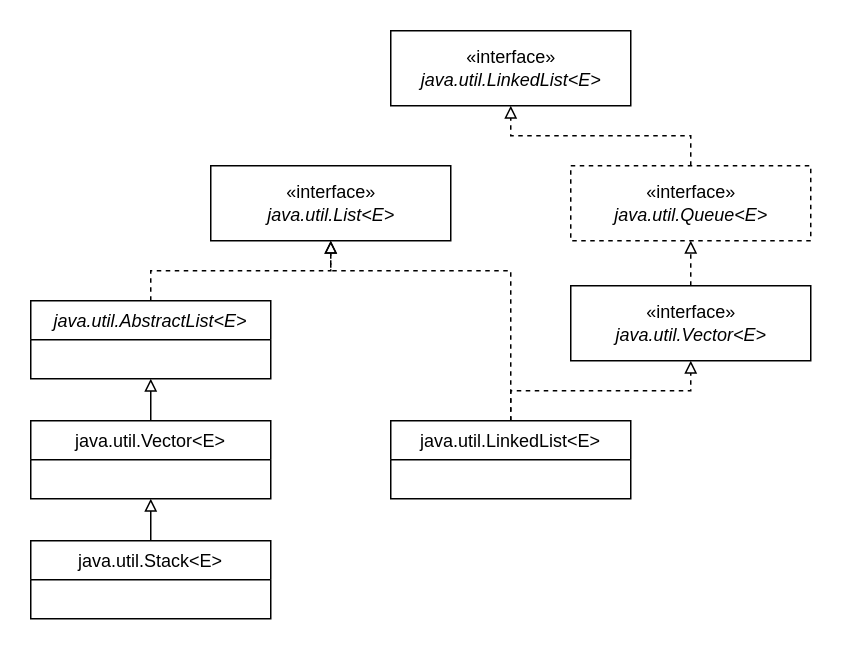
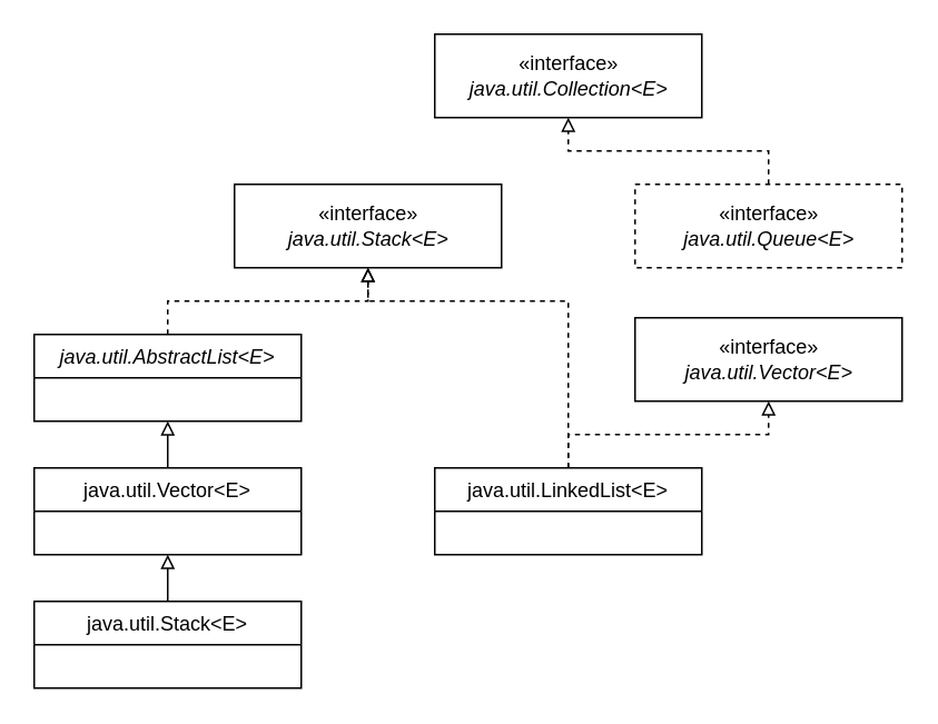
- <mxCell id="9" value="«interface»&lt;br&gt;&lt;i&gt;java.util.LinkedList&amp;lt;E&amp;gt;&lt;/i&gt;" style="html=1;" vertex="1" parent="1"><mxGeometry x="260" y="20" width="160" height="50" as="geometry" /></mxCell>
+ <mxCell id="9" value="«interface»&lt;br&gt;&lt;i&gt;java.util.Collection&amp;lt;E&amp;gt;&lt;/i&gt;" style="html=1;" vertex="1" parent="1"><mxGeometry x="260" y="20" width="160" height="50" as="geometry" /></mxCell>
- <mxCell id="8" value="«interface»&lt;br&gt;&lt;i&gt;java.util.List&amp;lt;E&amp;gt;&lt;/i&gt;" style="html=1;" vertex="1" parent="1"><mxGeometry x="140" y="110" width="160" height="50" as="geometry" /></mxCell>
+ <mxCell id="8" value="«interface»&lt;br&gt;&lt;i&gt;java.util.Stack&amp;lt;E&amp;gt;&lt;/i&gt;" style="html=1;" vertex="1" parent="1"><mxGeometry x="140" y="110" width="160" height="50" as="geometry" /></mxCell>
- <mxCell id="12" style="edgeStyle=orthogonalEdgeStyle;rounded=0;orthogonalLoop=1;jettySize=auto;html=1;exitX=0.5;exitY=0;exitDx=0;exitDy=0;entryX=0.5;entryY=1;entryDx=0;entryDy=0;dashed=1;endArrow=block;endFill=0;" edge="1" parent="1" source="13" target="11"><mxGeometry relative="1" as="geometry" /></mxCell>
